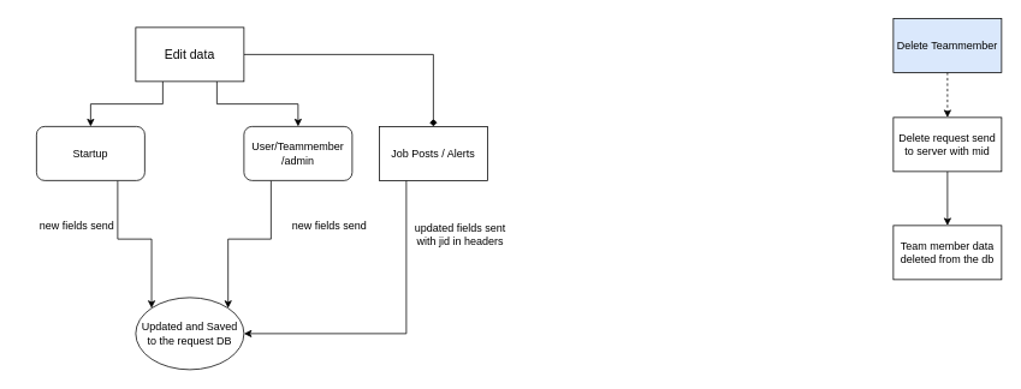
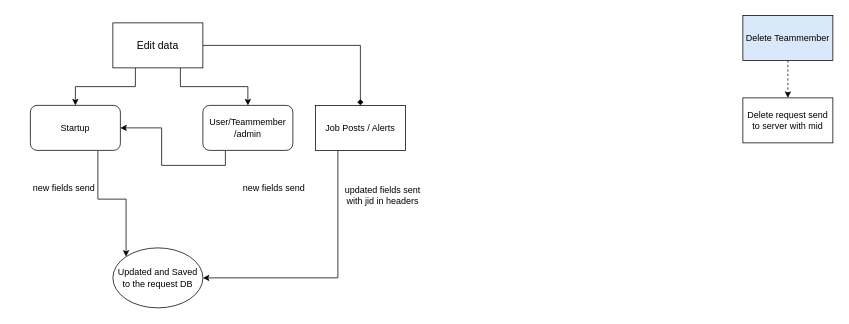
- <mxCell id="4" style="edgeStyle=orthogonalEdgeStyle;rounded=0;orthogonalLoop=1;jettySize=auto;html=1;entryX=0.5;entryY=0;entryDx=0;entryDy=0;" parent="1" source="5" target="6" edge="1"><mxGeometry relative="1" as="geometry" /></mxCell>
- <mxCell id="6" value="Team member data deleted from the db" style="rounded=0;whiteSpace=wrap;html=1;" parent="1" vertex="1"><mxGeometry x="990" y="250" width="120" height="60" as="geometry" /></mxCell>
- <mxCell id="13" style="edgeStyle=orthogonalEdgeStyle;rounded=0;orthogonalLoop=1;jettySize=auto;html=1;exitX=0.25;exitY=1;exitDx=0;exitDy=0;entryX=1;entryY=0;entryDx=0;entryDy=0;" edge="1" parent="1" source="14" target="15"><mxGeometry relative="1" as="geometry" /></mxCell>
+ <mxCell id="13" style="edgeStyle=orthogonalEdgeStyle;rounded=0;orthogonalLoop=1;jettySize=auto;html=1;exitX=0.25;exitY=1;exitDx=0;exitDy=0;" edge="1" parent="1" source="14" target="12"><mxGeometry relative="1" as="geometry" /></mxCell>
